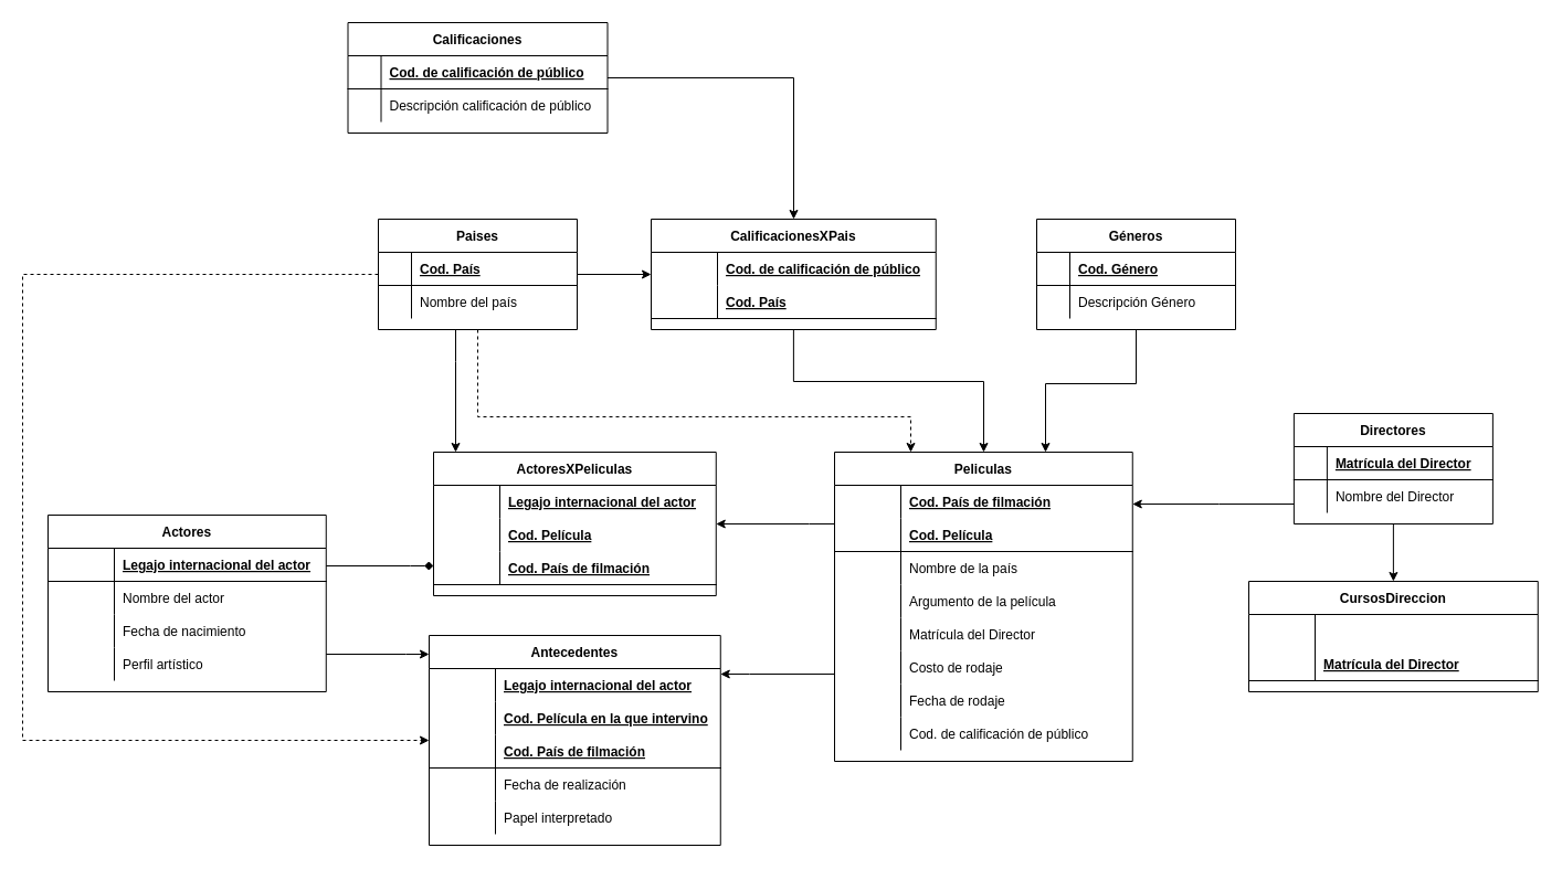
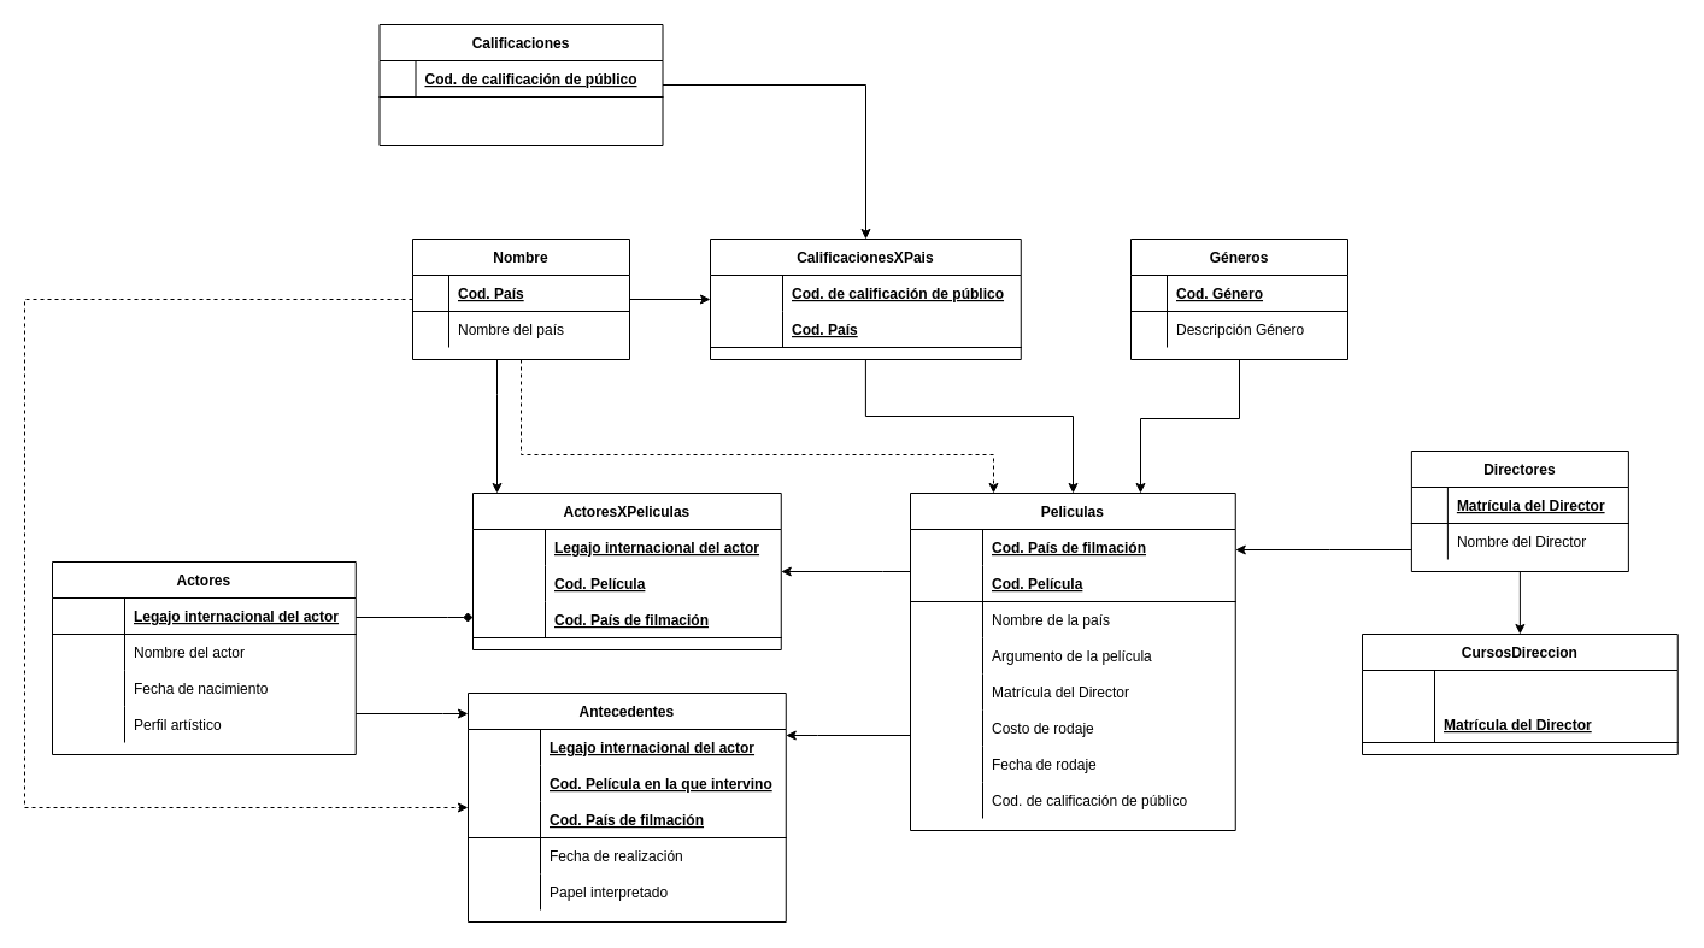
- <mxCell id="101" value="Descripción calificación de público" style="shape=partialRectangle;connectable=0;fillColor=none;top=0;left=0;bottom=0;right=0;align=left;spacingLeft=6;overflow=hidden;" parent="99" vertex="1"><mxGeometry x="30" width="205" height="30" as="geometry" /></mxCell>
- <mxCell id="70" value="Paises" style="shape=table;startSize=30;container=1;collapsible=1;childLayout=tableLayout;fixedRows=1;rowLines=0;fontStyle=1;align=center;resizeLast=1;" parent="1" vertex="1"><mxGeometry x="342" y="198" width="180" height="100" as="geometry" /></mxCell>
+ <mxCell id="70" value="Nombre" style="shape=table;startSize=30;container=1;collapsible=1;childLayout=tableLayout;fixedRows=1;rowLines=0;fontStyle=1;align=center;resizeLast=1;" parent="1" vertex="1"><mxGeometry x="342" y="198" width="180" height="100" as="geometry" /></mxCell>
